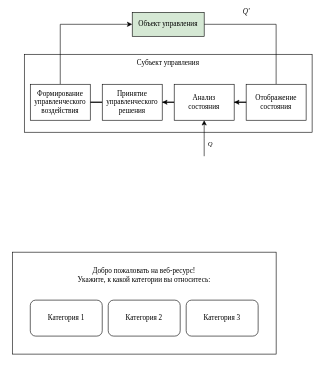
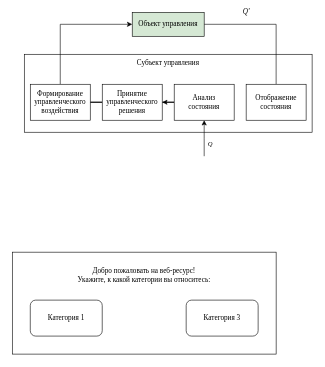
- <mxCell id="12" style="edgeStyle=orthogonalEdgeStyle;rounded=0;orthogonalLoop=1;jettySize=auto;html=1;fontFamily=Times New Roman;exitX=0;exitY=0.5;exitDx=0;exitDy=0;" edge="1" parent="1" source="11" target="6"><mxGeometry relative="1" as="geometry"><mxPoint x="380" y="270" as="sourcePoint" /><mxPoint x="280" y="179.724" as="targetPoint" /></mxGeometry></mxCell>
- <mxCell id="16" value="Категория 2" style="rounded=1;whiteSpace=wrap;html=1;fontFamily=Times New Roman;fontSize=12;align=center;" vertex="1" parent="1"><mxGeometry x="180" y="500" width="120" height="60" as="geometry" /></mxCell>
